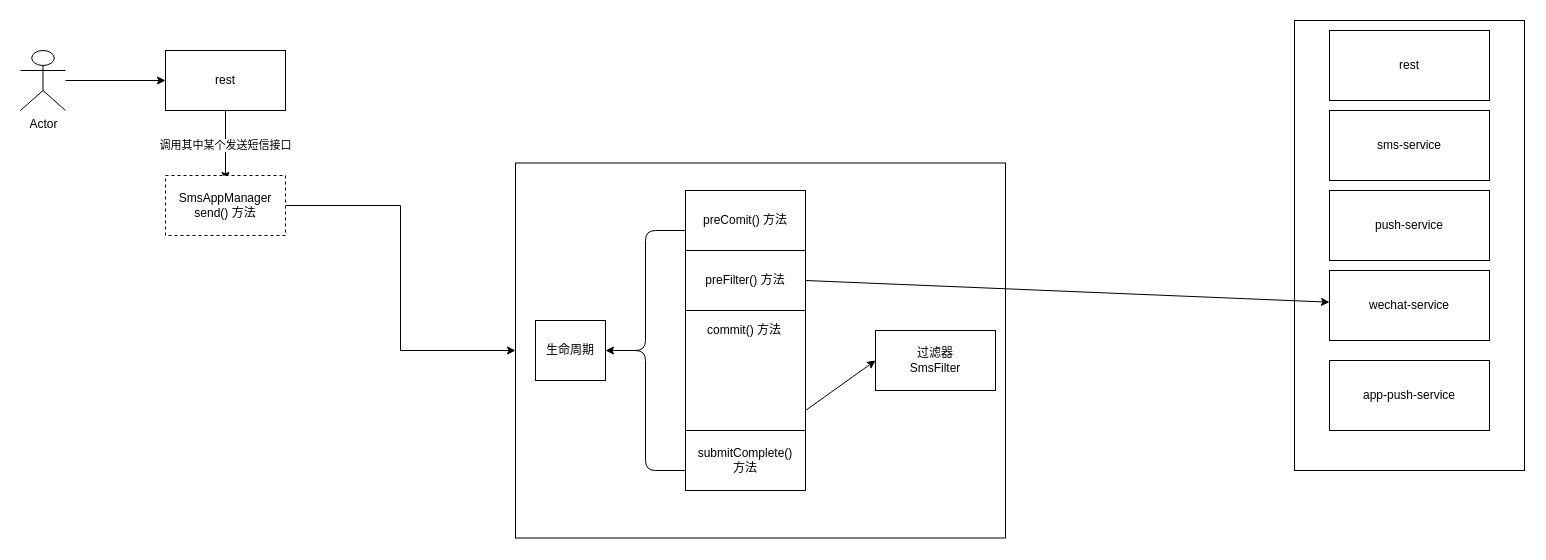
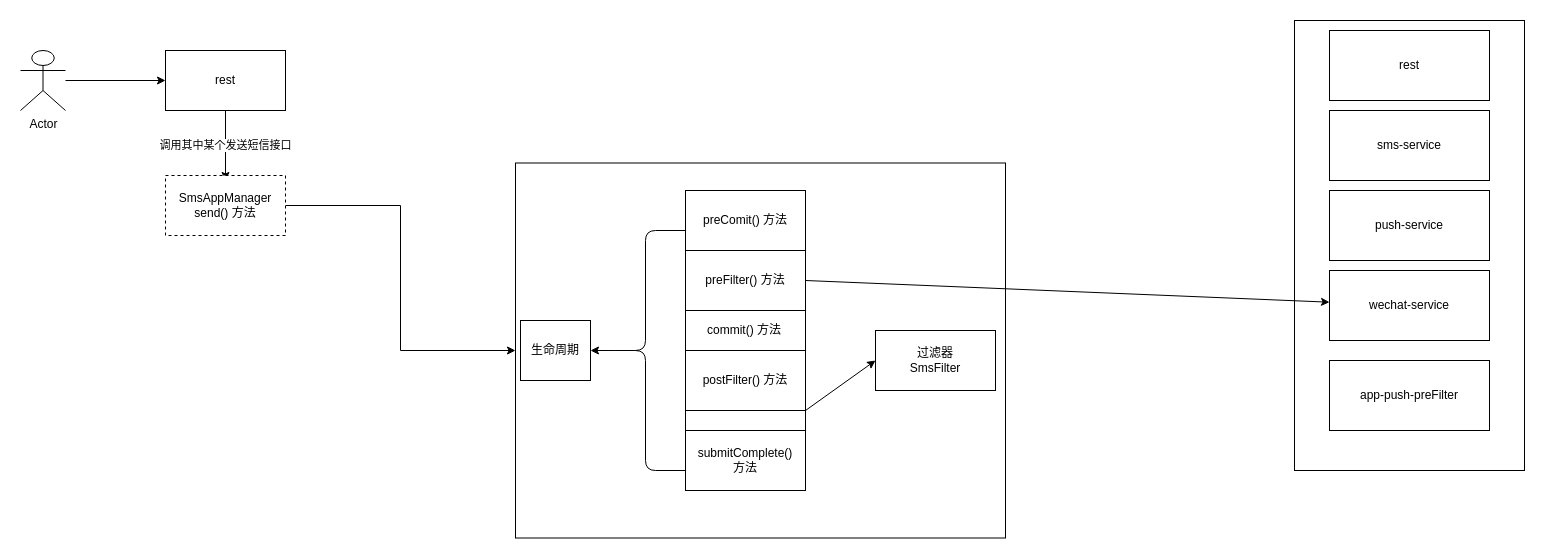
- <mxCell id="26" value="生命周期" style="rounded=0;whiteSpace=wrap;html=1;" vertex="1" parent="14"><mxGeometry x="20" y="157.5" width="70" height="60" as="geometry" /></mxCell>
+ <mxCell id="26" value="生命周期" style="rounded=0;whiteSpace=wrap;html=1;" vertex="1" parent="14"><mxGeometry x="5" y="157.5" width="70" height="60" as="geometry" /></mxCell>
+ <mxCell id="19" value="postFilter()&amp;nbsp;方法" style="rounded=0;whiteSpace=wrap;html=1;" vertex="1" parent="14"><mxGeometry x="170" y="187.5" width="120" height="60" as="geometry" /></mxCell>
- <mxCell id="9" value="app-push-service" style="rounded=0;whiteSpace=wrap;html=1;" vertex="1" parent="1"><mxGeometry x="1329" y="360" width="160" height="70" as="geometry" /></mxCell>
+ <mxCell id="9" value="app-push-preFilter" style="rounded=0;whiteSpace=wrap;html=1;" vertex="1" parent="1"><mxGeometry x="1329" y="360" width="160" height="70" as="geometry" /></mxCell>
